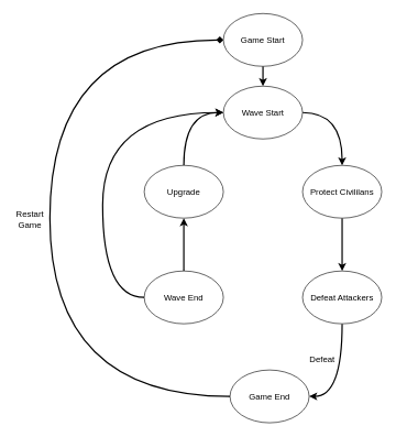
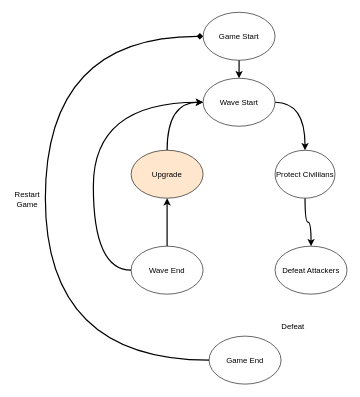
- <mxCell id="17" value="Upgrade" style="ellipse;whiteSpace=wrap;html=1;fontSize=13;fontStyle=0" vertex="1" parent="1"><mxGeometry x="218" y="250" width="120" height="80" as="geometry" /></mxCell>
+ <mxCell id="17" value="Upgrade" style="ellipse;whiteSpace=wrap;html=1;fontSize=13;fontStyle=0;fillColor=#ffe6cc;" vertex="1" parent="1"><mxGeometry x="218" y="250" width="120" height="80" as="geometry" /></mxCell>
- <mxCell id="10" value="Protect Civililans" style="ellipse;whiteSpace=wrap;html=1;fontSize=13;fontStyle=0" vertex="1" parent="1"><mxGeometry x="458" y="250" width="120" height="80" as="geometry" /></mxCell>
+ <mxCell id="10" value="Protect Civililans" style="ellipse;whiteSpace=wrap;html=1;fontSize=13;fontStyle=0" vertex="1" parent="1"><mxGeometry x="458" y="250" width="100" height="80" as="geometry" /></mxCell>
- <mxCell id="11" style="edgeStyle=orthogonalEdgeStyle;curved=1;orthogonalLoop=1;jettySize=auto;html=1;entryX=1;entryY=0.5;entryDx=0;entryDy=0;strokeColor=#000000;strokeWidth=2;fontSize=13;fontStyle=0" edge="1" parent="1" source="12" target="5"><mxGeometry relative="1" as="geometry" /></mxCell>
